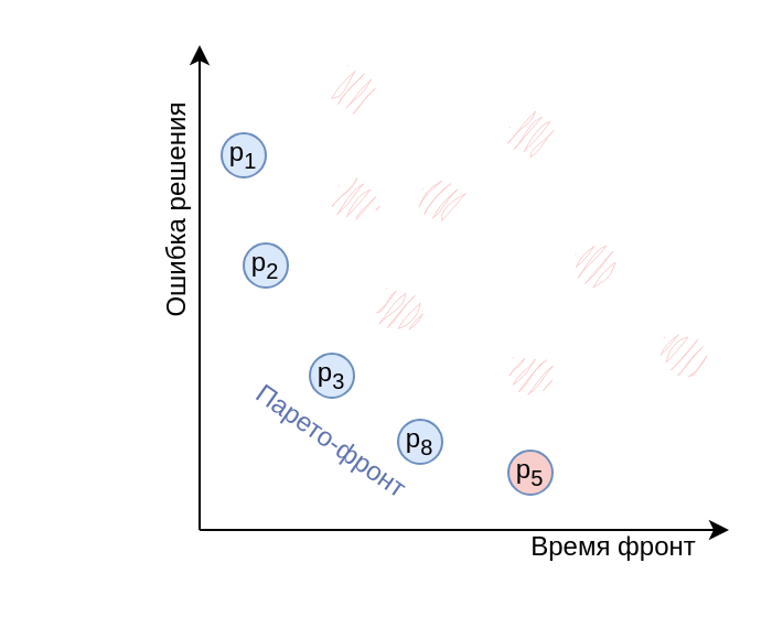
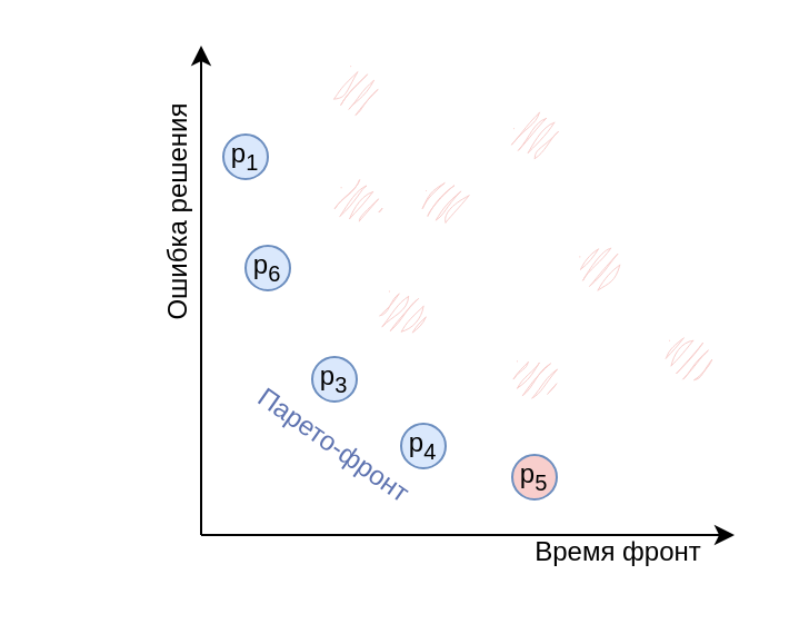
- <mxCell id="5" value="p&lt;sub style=&quot;border-color: var(--border-color);&quot;&gt;2&lt;/sub&gt;" style="ellipse;whiteSpace=wrap;html=1;aspect=fixed;fillColor=#dae8fc;strokeColor=#6c8ebf;" vertex="1" parent="1"><mxGeometry x="110" y="110" width="20" height="20" as="geometry" /></mxCell>
+ <mxCell id="5" value="p&lt;sub style=&quot;border-color: var(--border-color);&quot;&gt;6&lt;/sub&gt;" style="ellipse;whiteSpace=wrap;html=1;aspect=fixed;fillColor=#dae8fc;strokeColor=#6c8ebf;" vertex="1" parent="1"><mxGeometry x="110" y="110" width="20" height="20" as="geometry" /></mxCell>
- <mxCell id="7" value="p&lt;sub style=&quot;border-color: var(--border-color);&quot;&gt;8&lt;/sub&gt;" style="ellipse;whiteSpace=wrap;html=1;aspect=fixed;fillColor=#dae8fc;strokeColor=#6c8ebf;" vertex="1" parent="1"><mxGeometry x="180" y="190" width="20" height="20" as="geometry" /></mxCell>
+ <mxCell id="7" value="p&lt;sub style=&quot;border-color: var(--border-color);&quot;&gt;4&lt;/sub&gt;" style="ellipse;whiteSpace=wrap;html=1;aspect=fixed;fillColor=#dae8fc;strokeColor=#6c8ebf;" vertex="1" parent="1"><mxGeometry x="180" y="190" width="20" height="20" as="geometry" /></mxCell>
